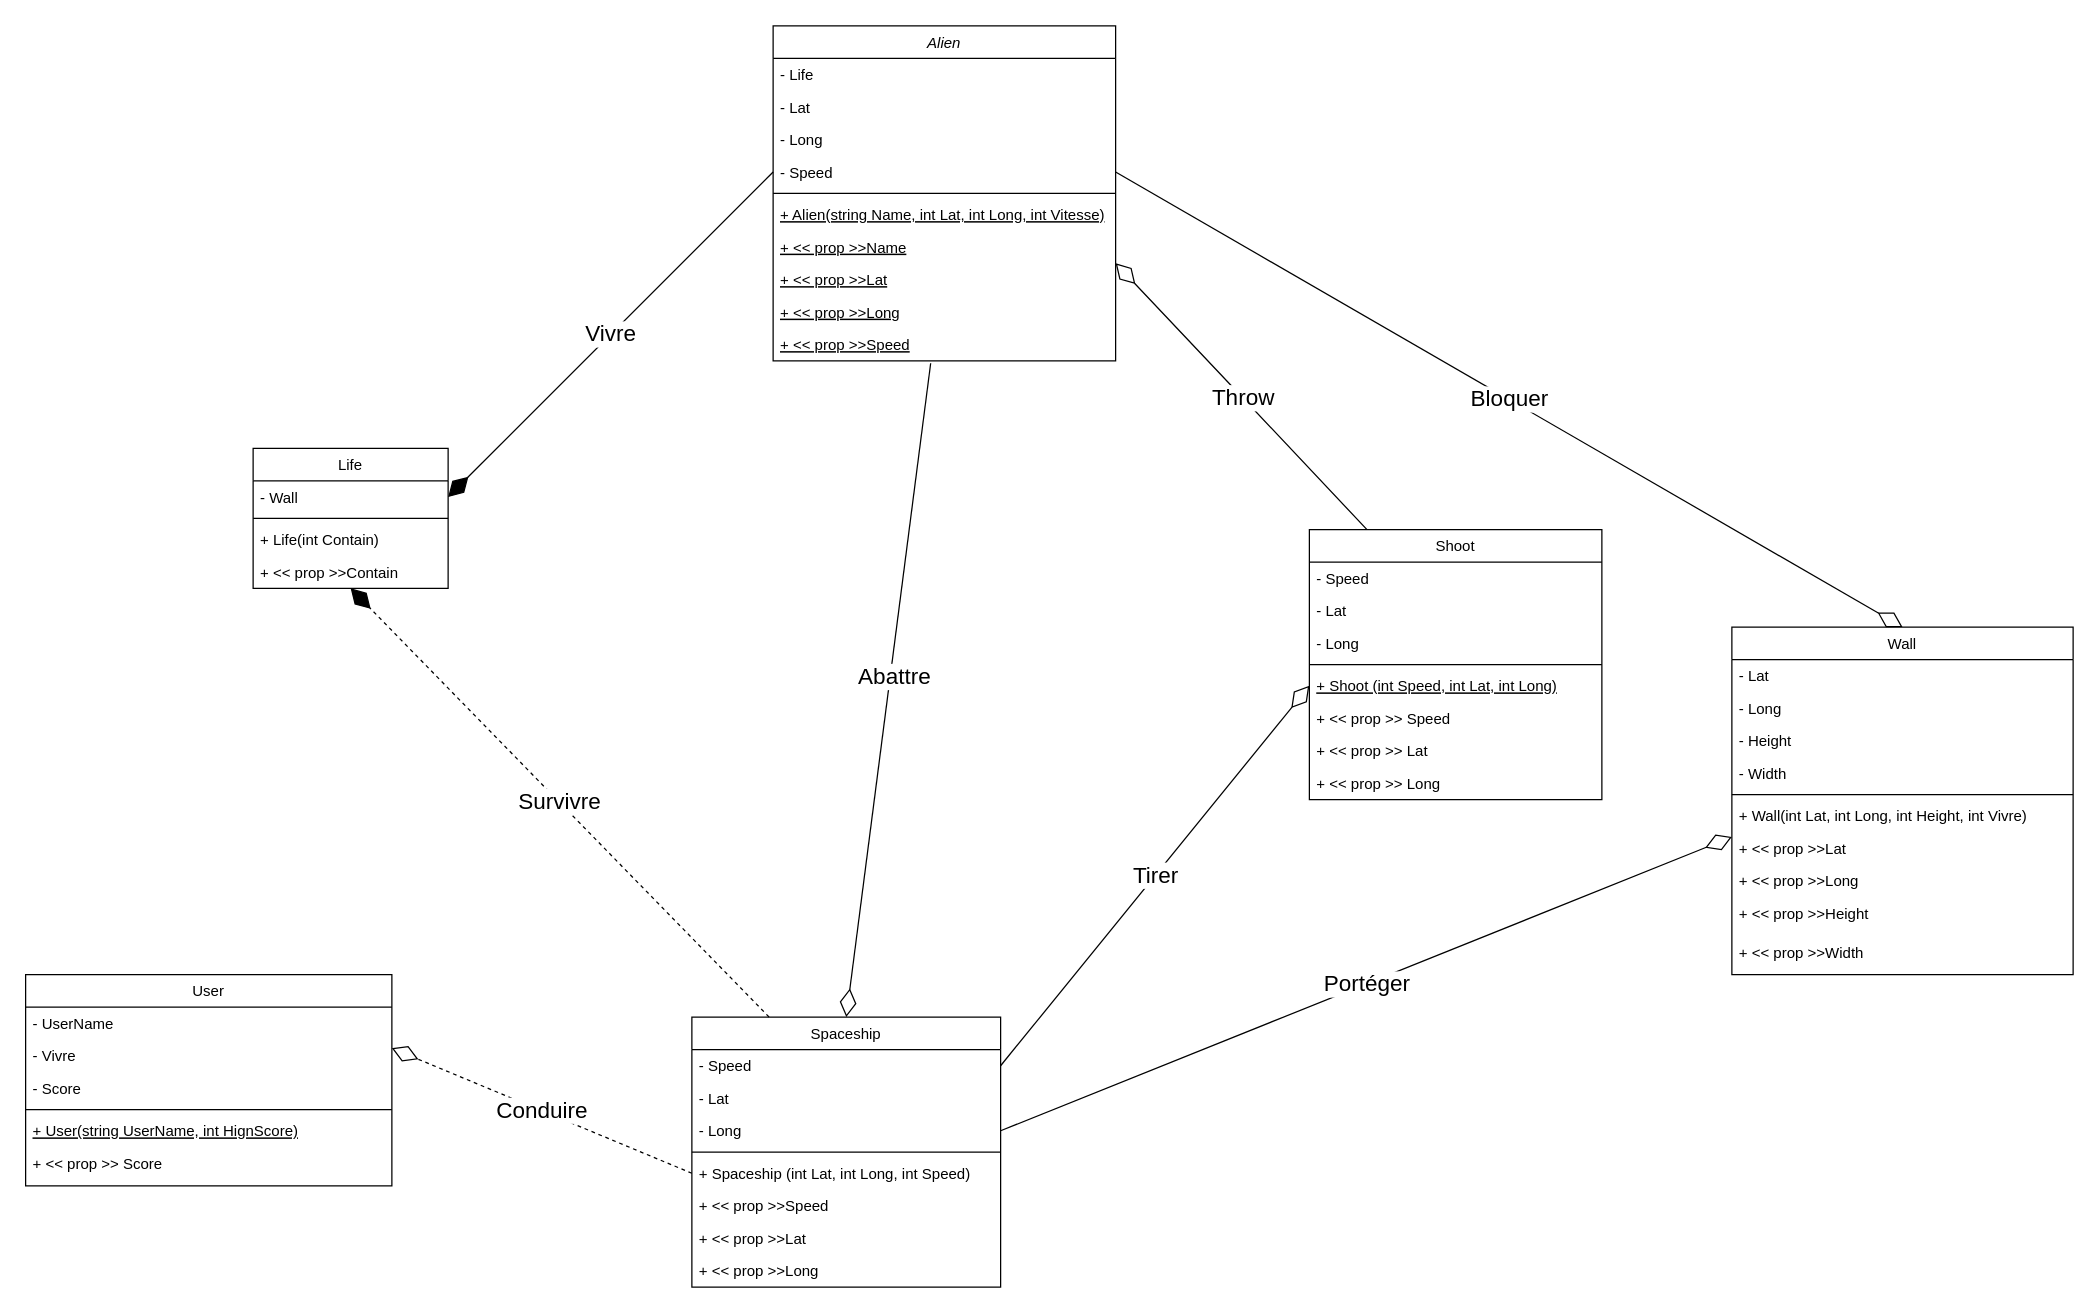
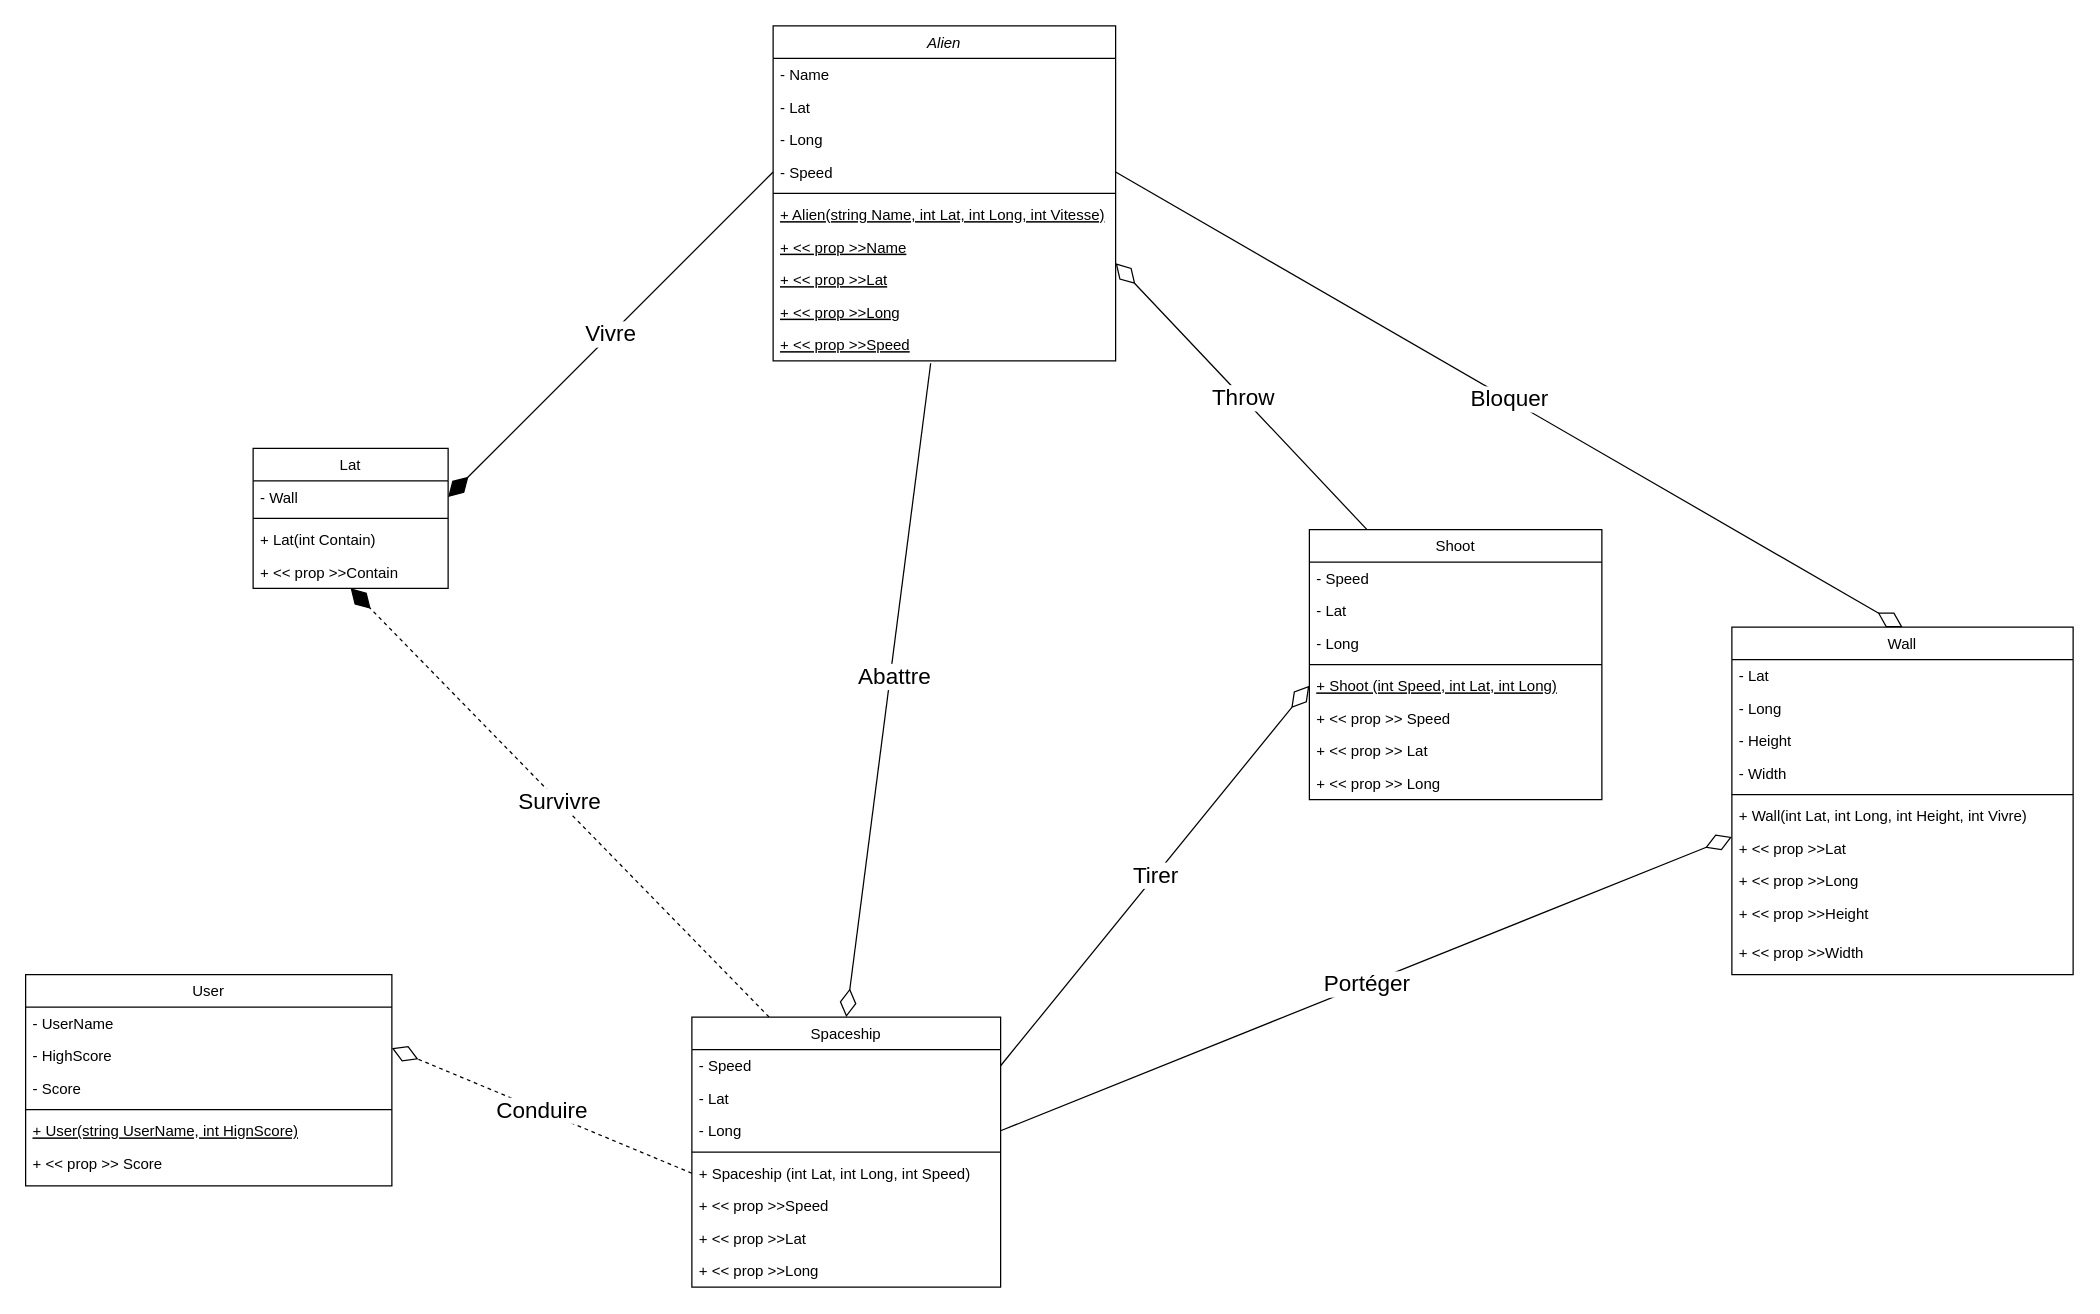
- <mxCell id="3" value="- Life" style="text;align=left;verticalAlign=top;spacingLeft=4;spacingRight=4;overflow=hidden;rotatable=0;points=[[0,0.5],[1,0.5]];portConstraint=eastwest;" parent="2" vertex="1"><mxGeometry y="26" width="274" height="26" as="geometry" /></mxCell>
+ <mxCell id="3" value="- Name" style="text;align=left;verticalAlign=top;spacingLeft=4;spacingRight=4;overflow=hidden;rotatable=0;points=[[0,0.5],[1,0.5]];portConstraint=eastwest;" parent="2" vertex="1"><mxGeometry y="26" width="274" height="26" as="geometry" /></mxCell>
- <mxCell id="31" value="Life" style="swimlane;fontStyle=0;align=center;verticalAlign=top;childLayout=stackLayout;horizontal=1;startSize=26;horizontalStack=0;resizeParent=1;resizeLast=0;collapsible=1;marginBottom=0;rounded=0;shadow=0;strokeWidth=1;" parent="1" vertex="1"><mxGeometry y="358" width="156" height="112" as="geometry" x="202"><mxRectangle x="550" y="140" width="160" height="26" as="alternateBounds" /></mxGeometry></mxCell>
+ <mxCell id="31" value="Lat" style="swimlane;fontStyle=0;align=center;verticalAlign=top;childLayout=stackLayout;horizontal=1;startSize=26;horizontalStack=0;resizeParent=1;resizeLast=0;collapsible=1;marginBottom=0;rounded=0;shadow=0;strokeWidth=1;" parent="1" vertex="1"><mxGeometry y="358" width="156" height="112" as="geometry" x="202"><mxRectangle x="550" y="140" width="160" height="26" as="alternateBounds" /></mxGeometry></mxCell>
- <mxCell id="34" value="+ Life(int Contain)" style="text;align=left;verticalAlign=top;spacingLeft=4;spacingRight=4;overflow=hidden;rotatable=0;points=[[0,0.5],[1,0.5]];portConstraint=eastwest;" parent="31" vertex="1"><mxGeometry y="60" width="156" height="26" as="geometry" /></mxCell>
+ <mxCell id="34" value="+ Lat(int Contain)" style="text;align=left;verticalAlign=top;spacingLeft=4;spacingRight=4;overflow=hidden;rotatable=0;points=[[0,0.5],[1,0.5]];portConstraint=eastwest;" parent="31" vertex="1"><mxGeometry y="60" width="156" height="26" as="geometry" /></mxCell>
- <mxCell id="17" value="- Vivre" style="text;align=left;verticalAlign=top;spacingLeft=4;spacingRight=4;overflow=hidden;rotatable=0;points=[[0,0.5],[1,0.5]];portConstraint=eastwest;rounded=0;shadow=0;html=0;" parent="15" vertex="1"><mxGeometry y="52" width="293" height="26" as="geometry" /></mxCell>
+ <mxCell id="17" value="- HighScore" style="text;align=left;verticalAlign=top;spacingLeft=4;spacingRight=4;overflow=hidden;rotatable=0;points=[[0,0.5],[1,0.5]];portConstraint=eastwest;rounded=0;shadow=0;html=0;" parent="15" vertex="1"><mxGeometry y="52" width="293" height="26" as="geometry" /></mxCell>
